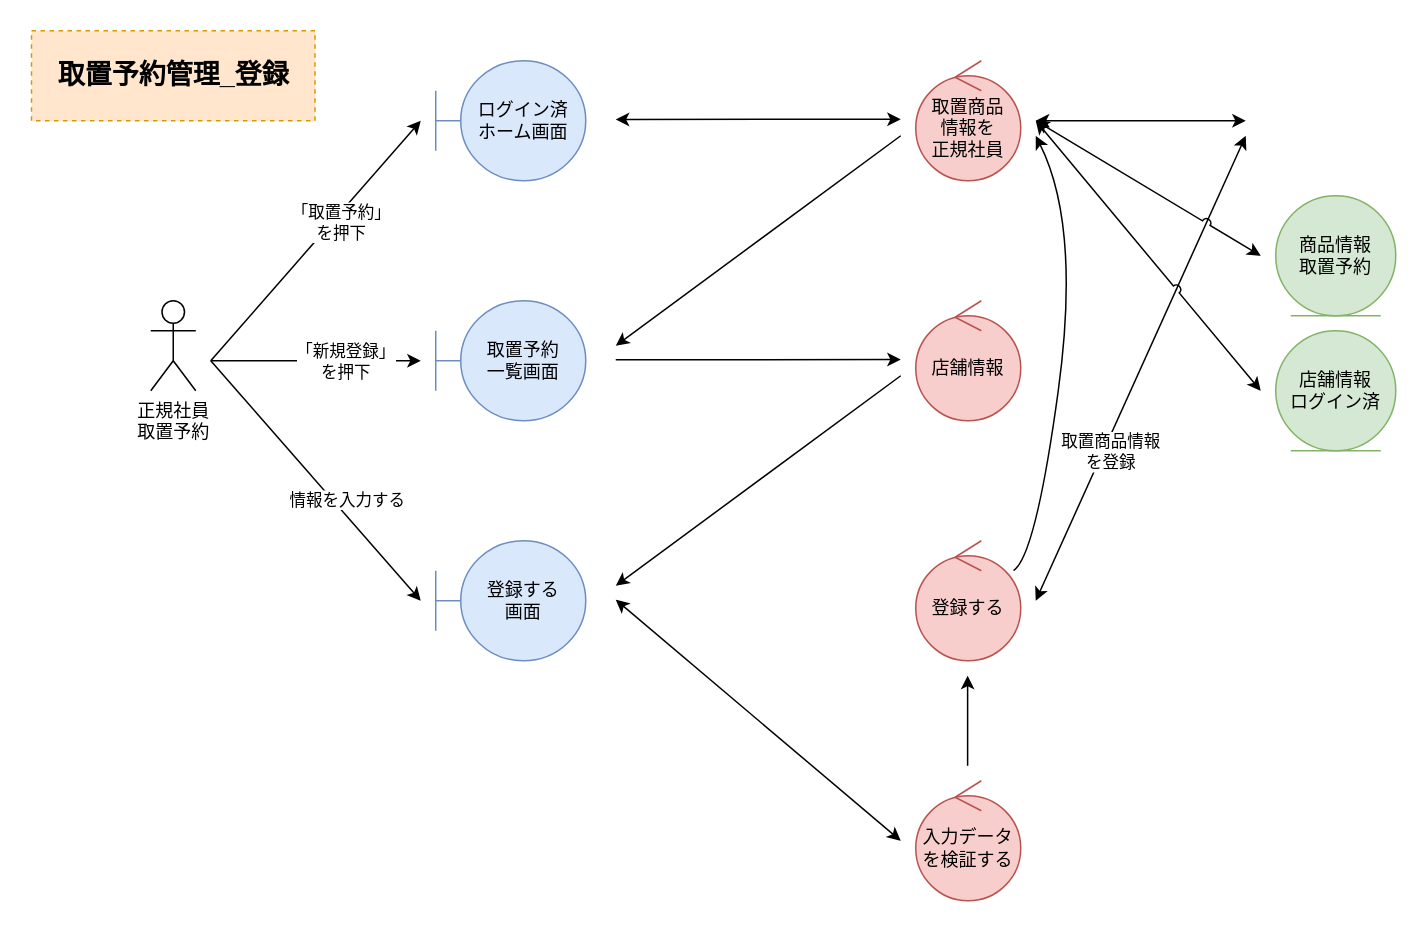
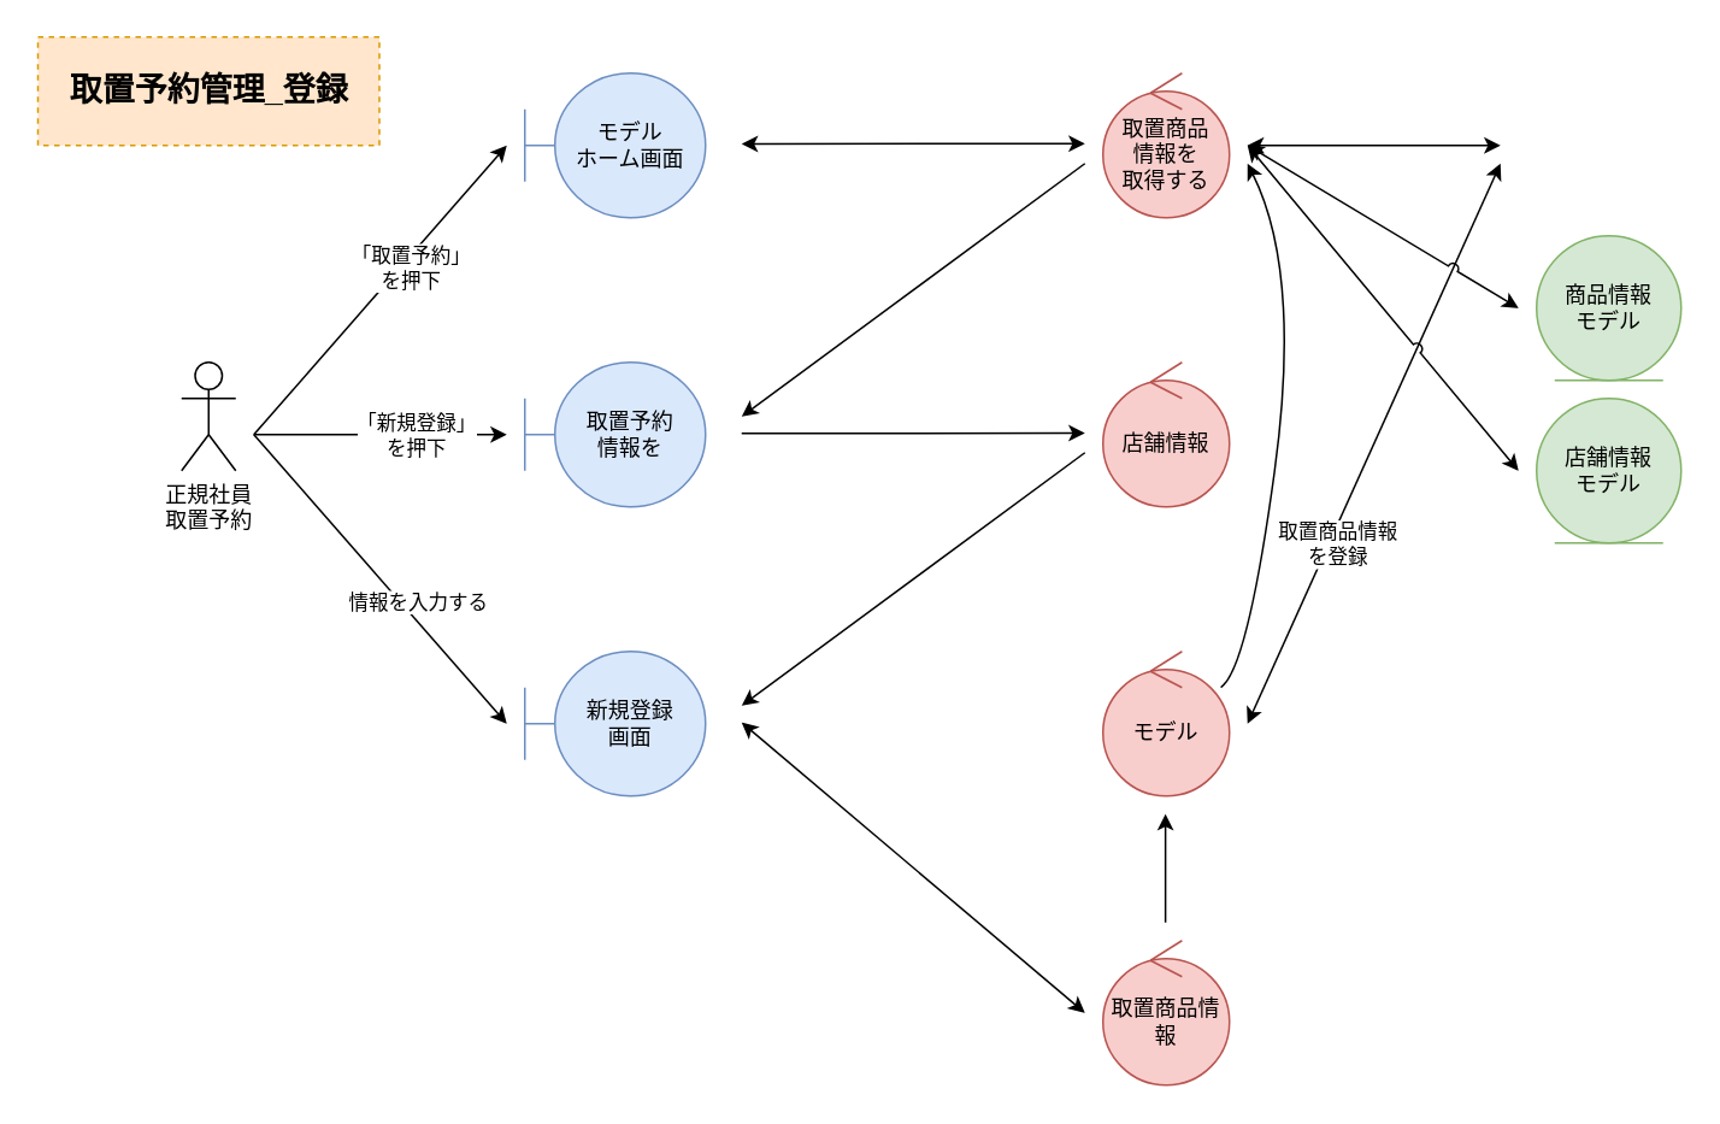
- <mxCell id="3" value="ログイン済&lt;br&gt;ホーム画面" style="shape=umlBoundary;whiteSpace=wrap;html=1;fillColor=#dae8fc;strokeColor=#6c8ebf;" parent="1" vertex="1"><mxGeometry x="290" y="40" width="100" height="80" as="geometry" /></mxCell>
+ <mxCell id="3" value="モデル&lt;br&gt;ホーム画面" style="shape=umlBoundary;whiteSpace=wrap;html=1;fillColor=#dae8fc;strokeColor=#6c8ebf;" parent="1" vertex="1"><mxGeometry x="290" y="40" width="100" height="80" as="geometry" /></mxCell>
- <mxCell id="5" value="取置商品&lt;br&gt;情報を&lt;br&gt;正規社員" style="ellipse;shape=umlControl;whiteSpace=wrap;html=1;fillColor=#f8cecc;strokeColor=#b85450;" parent="1" vertex="1"><mxGeometry x="610" y="40" width="70" height="80" as="geometry" /></mxCell>
+ <mxCell id="5" value="取置商品&lt;br&gt;情報を&lt;br&gt;取得する" style="ellipse;shape=umlControl;whiteSpace=wrap;html=1;fillColor=#f8cecc;strokeColor=#b85450;" parent="1" vertex="1"><mxGeometry x="610" y="40" width="70" height="80" as="geometry" /></mxCell>
- <mxCell id="27" value="商品情報&lt;br&gt;取置予約" style="ellipse;shape=umlEntity;whiteSpace=wrap;html=1;fillColor=#d5e8d4;strokeColor=#82b366;" vertex="1" parent="1"><mxGeometry x="850" y="130" width="80" height="80" as="geometry" /></mxCell>
+ <mxCell id="27" value="商品情報&lt;br&gt;モデル" style="ellipse;shape=umlEntity;whiteSpace=wrap;html=1;fillColor=#d5e8d4;strokeColor=#82b366;" vertex="1" parent="1"><mxGeometry x="850" y="130" width="80" height="80" as="geometry" /></mxCell>
- <mxCell id="4" value="取置予約&lt;br&gt;一覧画面" style="shape=umlBoundary;whiteSpace=wrap;html=1;fillColor=#dae8fc;strokeColor=#6c8ebf;" parent="1" vertex="1"><mxGeometry x="290" y="200" width="100" height="80" as="geometry" /></mxCell>
+ <mxCell id="4" value="取置予約&lt;br&gt;情報を" style="shape=umlBoundary;whiteSpace=wrap;html=1;fillColor=#dae8fc;strokeColor=#6c8ebf;" parent="1" vertex="1"><mxGeometry x="290" y="200" width="100" height="80" as="geometry" /></mxCell>
- <mxCell id="28" value="店舗情報&lt;br&gt;ログイン済" style="ellipse;shape=umlEntity;whiteSpace=wrap;html=1;fillColor=#d5e8d4;strokeColor=#82b366;" vertex="1" parent="1"><mxGeometry x="850" y="220" width="80" height="80" as="geometry" /></mxCell>
+ <mxCell id="28" value="店舗情報&lt;br&gt;モデル" style="ellipse;shape=umlEntity;whiteSpace=wrap;html=1;fillColor=#d5e8d4;strokeColor=#82b366;" vertex="1" parent="1"><mxGeometry x="850" y="220" width="80" height="80" as="geometry" /></mxCell>
- <mxCell id="16" value="登録する&lt;br&gt;画面" style="shape=umlBoundary;whiteSpace=wrap;html=1;fillColor=#dae8fc;strokeColor=#6c8ebf;" parent="1" vertex="1"><mxGeometry x="290" y="360" width="100" height="80" as="geometry" /></mxCell>
+ <mxCell id="16" value="新規登録&lt;br&gt;画面" style="shape=umlBoundary;whiteSpace=wrap;html=1;fillColor=#dae8fc;strokeColor=#6c8ebf;" parent="1" vertex="1"><mxGeometry x="290" y="360" width="100" height="80" as="geometry" /></mxCell>
- <mxCell id="19" value="登録する" style="ellipse;shape=umlControl;whiteSpace=wrap;html=1;fillColor=#f8cecc;strokeColor=#b85450;" parent="1" vertex="1"><mxGeometry x="610" y="360" width="70" height="80" as="geometry" /></mxCell>
+ <mxCell id="19" value="モデル" style="ellipse;shape=umlControl;whiteSpace=wrap;html=1;fillColor=#f8cecc;strokeColor=#b85450;" parent="1" vertex="1"><mxGeometry x="610" y="360" width="70" height="80" as="geometry" /></mxCell>
- <mxCell id="18" value="入力データを検証する" style="ellipse;shape=umlControl;whiteSpace=wrap;html=1;fillColor=#f8cecc;strokeColor=#b85450;" parent="1" vertex="1"><mxGeometry x="610" y="520" width="70" height="80" as="geometry" /></mxCell>
+ <mxCell id="18" value="取置商品情報" style="ellipse;shape=umlControl;whiteSpace=wrap;html=1;fillColor=#f8cecc;strokeColor=#b85450;" parent="1" vertex="1"><mxGeometry x="610" y="520" width="70" height="80" as="geometry" /></mxCell>
